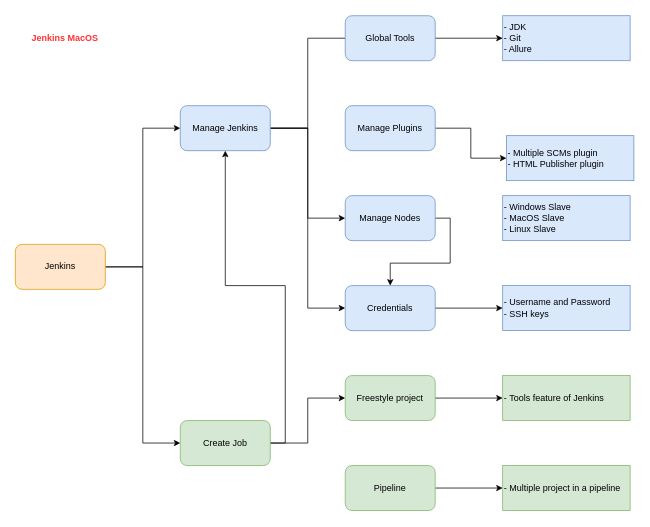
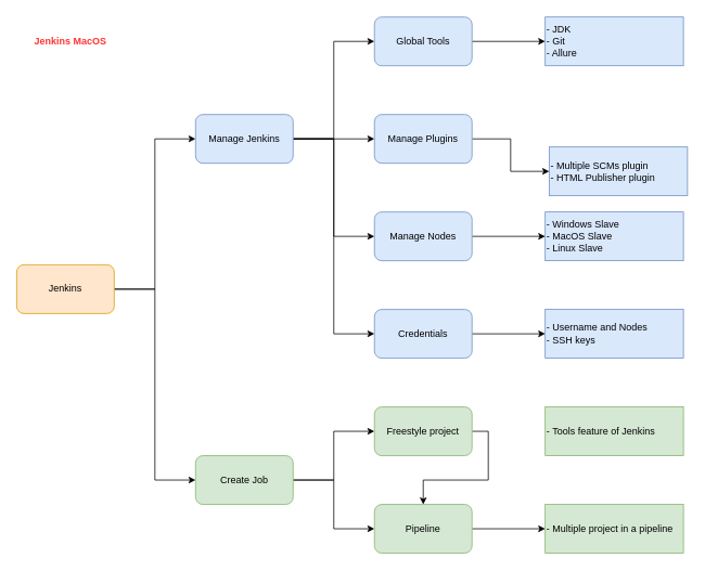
- <mxCell id="8" style="edgeStyle=orthogonalEdgeStyle;rounded=0;orthogonalLoop=1;jettySize=auto;html=1;exitX=1;exitY=0.5;exitDx=0;exitDy=0;entryX=0;entryY=0.5;entryDx=0;entryDy=0;endArrow=none;" edge="1" parent="1" source="12" target="24"><mxGeometry relative="1" as="geometry" /></mxCell>
+ <mxCell id="8" style="edgeStyle=orthogonalEdgeStyle;rounded=0;orthogonalLoop=1;jettySize=auto;html=1;exitX=1;exitY=0.5;exitDx=0;exitDy=0;entryX=0;entryY=0.5;entryDx=0;entryDy=0;" edge="1" parent="1" source="12" target="24"><mxGeometry relative="1" as="geometry" /></mxCell>
+ <mxCell id="9" style="edgeStyle=orthogonalEdgeStyle;rounded=0;orthogonalLoop=1;jettySize=auto;html=1;exitX=1;exitY=0.5;exitDx=0;exitDy=0;entryX=0;entryY=0.5;entryDx=0;entryDy=0;" edge="1" parent="1" source="12" target="26"><mxGeometry relative="1" as="geometry" /></mxCell>
- <mxCell id="27" style="edgeStyle=orthogonalEdgeStyle;rounded=0;orthogonalLoop=1;jettySize=auto;html=1;exitX=1;exitY=0.5;exitDx=0;exitDy=0;" edge="1" parent="1" source="28" target="22"><mxGeometry relative="1" as="geometry" /></mxCell>
+ <mxCell id="27" style="edgeStyle=orthogonalEdgeStyle;rounded=0;orthogonalLoop=1;jettySize=auto;html=1;exitX=1;exitY=0.5;exitDx=0;exitDy=0;entryX=0;entryY=0.5;entryDx=0;entryDy=0;" edge="1" parent="1" source="28" target="19"><mxGeometry relative="1" as="geometry" /></mxCell>
- <mxCell id="6" style="edgeStyle=orthogonalEdgeStyle;rounded=0;orthogonalLoop=1;jettySize=auto;html=1;exitX=1;exitY=0.5;exitDx=0;exitDy=0;" edge="1" parent="1" source="7" target="12"><mxGeometry relative="1" as="geometry" /></mxCell>
+ <mxCell id="6" style="edgeStyle=orthogonalEdgeStyle;rounded=0;orthogonalLoop=1;jettySize=auto;html=1;exitX=1;exitY=0.5;exitDx=0;exitDy=0;entryX=0;entryY=0.5;entryDx=0;entryDy=0;" edge="1" parent="1" source="7" target="16"><mxGeometry relative="1" as="geometry" /></mxCell>
- <mxCell id="20" value="&lt;div&gt;- Username and Password&lt;/div&gt;&lt;div&gt;- SSH keys&lt;/div&gt;" style="rounded=0;whiteSpace=wrap;html=1;align=left;fillColor=#dae8fc;strokeColor=#6c8ebf;" vertex="1" parent="1"><mxGeometry x="670" y="380" width="170" height="60" as="geometry" /></mxCell>
+ <mxCell id="20" value="&lt;div&gt;- Username and Nodes&lt;/div&gt;&lt;div&gt;- SSH keys&lt;/div&gt;" style="rounded=0;whiteSpace=wrap;html=1;align=left;fillColor=#dae8fc;strokeColor=#6c8ebf;" vertex="1" parent="1"><mxGeometry x="670" y="380" width="170" height="60" as="geometry" /></mxCell>
- <mxCell id="13" style="edgeStyle=orthogonalEdgeStyle;rounded=0;orthogonalLoop=1;jettySize=auto;html=1;exitX=1;exitY=0.5;exitDx=0;exitDy=0;entryX=0;entryY=0.5;entryDx=0;entryDy=0;" edge="1" parent="1" source="14" target="30"><mxGeometry relative="1" as="geometry" /></mxCell>
+ <mxCell id="13" style="edgeStyle=orthogonalEdgeStyle;rounded=0;orthogonalLoop=1;jettySize=auto;html=1;exitX=1;exitY=0.5;exitDx=0;exitDy=0;" edge="1" parent="1" source="14" target="16"><mxGeometry relative="1" as="geometry" /></mxCell>
